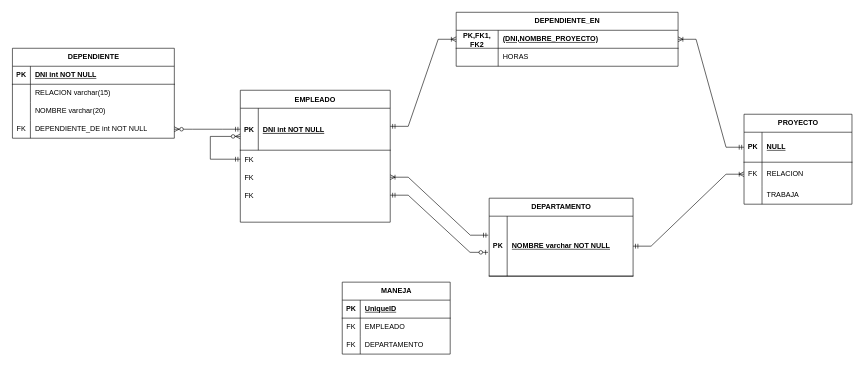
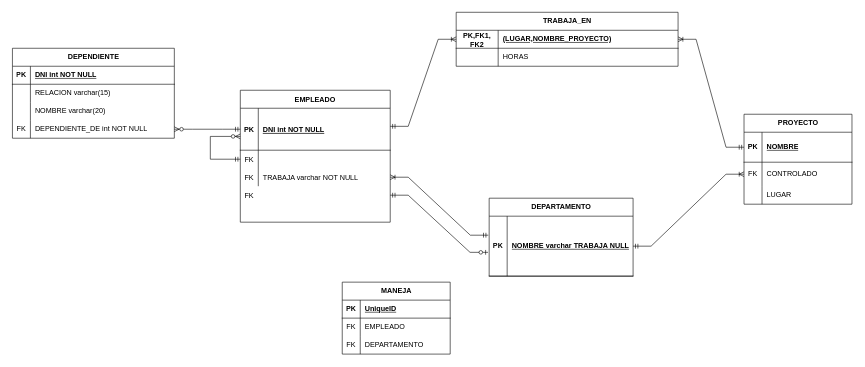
- <mxCell id="16" value="DEPENDIENTE_EN" style="shape=table;startSize=30;container=1;collapsible=1;childLayout=tableLayout;fixedRows=1;rowLines=0;fontStyle=1;align=center;resizeLast=1;html=1;" parent="1" vertex="1"><mxGeometry x="760" y="20" width="370" height="90" as="geometry" /></mxCell>
+ <mxCell id="16" value="TRABAJA_EN" style="shape=table;startSize=30;container=1;collapsible=1;childLayout=tableLayout;fixedRows=1;rowLines=0;fontStyle=1;align=center;resizeLast=1;html=1;" parent="1" vertex="1"><mxGeometry x="760" y="20" width="370" height="90" as="geometry" /></mxCell>
- <mxCell id="19" value="(DNI,NOMBRE_PROYECTO)" style="shape=partialRectangle;connectable=0;fillColor=none;top=0;left=0;bottom=0;right=0;align=left;spacingLeft=6;fontStyle=5;overflow=hidden;whiteSpace=wrap;html=1;" parent="17" vertex="1"><mxGeometry x="70" width="300" height="30" as="geometry"><mxRectangle width="300" height="30" as="alternateBounds" /></mxGeometry></mxCell>
+ <mxCell id="19" value="(LUGAR,NOMBRE_PROYECTO)" style="shape=partialRectangle;connectable=0;fillColor=none;top=0;left=0;bottom=0;right=0;align=left;spacingLeft=6;fontStyle=5;overflow=hidden;whiteSpace=wrap;html=1;" parent="17" vertex="1"><mxGeometry x="70" width="300" height="30" as="geometry"><mxRectangle width="300" height="30" as="alternateBounds" /></mxGeometry></mxCell>
- <mxCell id="26" value="NULL" style="shape=partialRectangle;connectable=0;fillColor=none;top=0;left=0;bottom=0;right=0;align=left;spacingLeft=6;fontStyle=5;overflow=hidden;whiteSpace=wrap;html=1;" parent="24" vertex="1"><mxGeometry x="30" width="150" height="50" as="geometry"><mxRectangle width="150" height="50" as="alternateBounds" /></mxGeometry></mxCell>
+ <mxCell id="26" value="NOMBRE" style="shape=partialRectangle;connectable=0;fillColor=none;top=0;left=0;bottom=0;right=0;align=left;spacingLeft=6;fontStyle=5;overflow=hidden;whiteSpace=wrap;html=1;" parent="24" vertex="1"><mxGeometry x="30" width="150" height="50" as="geometry"><mxRectangle width="150" height="50" as="alternateBounds" /></mxGeometry></mxCell>
- <mxCell id="29" value="RELACION" style="shape=partialRectangle;connectable=0;fillColor=none;top=0;left=0;bottom=0;right=0;align=left;spacingLeft=6;overflow=hidden;whiteSpace=wrap;html=1;" parent="27" vertex="1"><mxGeometry x="30" width="150" height="40" as="geometry"><mxRectangle width="150" height="40" as="alternateBounds" /></mxGeometry></mxCell>
+ <mxCell id="29" value="CONTROLADO" style="shape=partialRectangle;connectable=0;fillColor=none;top=0;left=0;bottom=0;right=0;align=left;spacingLeft=6;overflow=hidden;whiteSpace=wrap;html=1;" parent="27" vertex="1"><mxGeometry x="30" width="150" height="40" as="geometry"><mxRectangle width="150" height="40" as="alternateBounds" /></mxGeometry></mxCell>
+ <mxCell id="10" value="TRABAJA varchar NOT NULL" style="shape=partialRectangle;overflow=hidden;connectable=0;fillColor=none;top=0;left=0;bottom=0;right=0;align=left;spacingLeft=6;" parent="8" vertex="1"><mxGeometry x="30" width="220" height="30" as="geometry"><mxRectangle width="220" height="30" as="alternateBounds" /></mxGeometry></mxCell>
- <mxCell id="32" value="TRABAJA" style="shape=partialRectangle;connectable=0;fillColor=none;top=0;left=0;bottom=0;right=0;align=left;spacingLeft=6;overflow=hidden;whiteSpace=wrap;html=1;" parent="30" vertex="1"><mxGeometry x="30" width="150" height="30" as="geometry"><mxRectangle width="150" height="30" as="alternateBounds" /></mxGeometry></mxCell>
+ <mxCell id="32" value="LUGAR" style="shape=partialRectangle;connectable=0;fillColor=none;top=0;left=0;bottom=0;right=0;align=left;spacingLeft=6;overflow=hidden;whiteSpace=wrap;html=1;" parent="30" vertex="1"><mxGeometry x="30" width="150" height="30" as="geometry"><mxRectangle width="150" height="30" as="alternateBounds" /></mxGeometry></mxCell>
- <mxCell id="53" value="NOMBRE varchar NOT NULL" style="shape=partialRectangle;connectable=0;fillColor=none;top=0;left=0;bottom=0;right=0;align=left;spacingLeft=6;fontStyle=5;overflow=hidden;whiteSpace=wrap;html=1;" parent="51" vertex="1"><mxGeometry x="30" width="210" height="100" as="geometry"><mxRectangle width="210" height="100" as="alternateBounds" /></mxGeometry></mxCell>
+ <mxCell id="53" value="NOMBRE varchar TRABAJA NULL" style="shape=partialRectangle;connectable=0;fillColor=none;top=0;left=0;bottom=0;right=0;align=left;spacingLeft=6;fontStyle=5;overflow=hidden;whiteSpace=wrap;html=1;" parent="51" vertex="1"><mxGeometry x="30" width="210" height="100" as="geometry"><mxRectangle width="210" height="100" as="alternateBounds" /></mxGeometry></mxCell>
